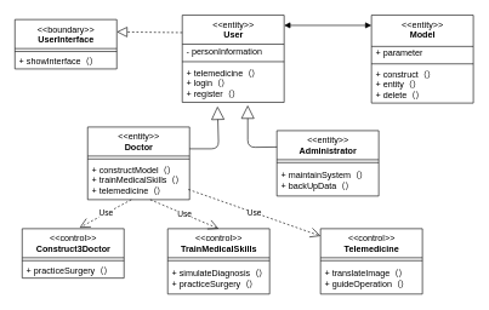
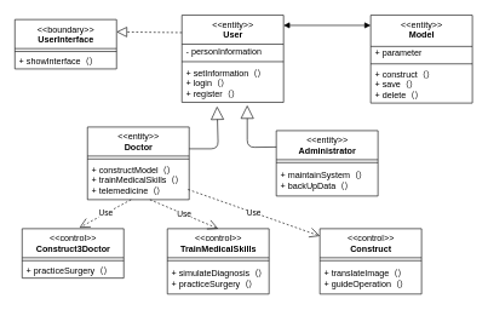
- <mxCell id="22" value="+ telemedicine（）&lt;br&gt;+ login（）&lt;br&gt;+ register（）" style="text;html=1;strokeColor=none;fillColor=none;align=left;verticalAlign=middle;spacingLeft=4;spacingRight=4;overflow=hidden;rotatable=0;points=[[0,0.5],[1,0.5]];portConstraint=eastwest;" vertex="1" parent="18"><mxGeometry y="68" width="140" height="52" as="geometry" /></mxCell>
+ <mxCell id="22" value="+ setInformation（）&lt;br&gt;+ login（）&lt;br&gt;+ register（）" style="text;html=1;strokeColor=none;fillColor=none;align=left;verticalAlign=middle;spacingLeft=4;spacingRight=4;overflow=hidden;rotatable=0;points=[[0,0.5],[1,0.5]];portConstraint=eastwest;" vertex="1" parent="18"><mxGeometry y="68" width="140" height="52" as="geometry" /></mxCell>
- <mxCell id="11" value="+ construct（）&lt;br&gt;+ entity（）&lt;br&gt;+ delete（）" style="text;html=1;strokeColor=none;fillColor=none;align=left;verticalAlign=middle;spacingLeft=4;spacingRight=4;overflow=hidden;rotatable=0;points=[[0,0.5],[1,0.5]];portConstraint=eastwest;" vertex="1" parent="8"><mxGeometry y="71" width="140" height="50" as="geometry" /></mxCell>
+ <mxCell id="11" value="+ construct（）&lt;br&gt;+ save（）&lt;br&gt;+ delete（）" style="text;html=1;strokeColor=none;fillColor=none;align=left;verticalAlign=middle;spacingLeft=4;spacingRight=4;overflow=hidden;rotatable=0;points=[[0,0.5],[1,0.5]];portConstraint=eastwest;" vertex="1" parent="8"><mxGeometry y="71" width="140" height="50" as="geometry" /></mxCell>
- <mxCell id="31" value="&amp;lt;&amp;lt;control&amp;gt;&amp;gt;&lt;br&gt;&lt;b&gt;Telemedicine&lt;/b&gt;" style="swimlane;fontStyle=0;align=center;verticalAlign=top;childLayout=stackLayout;horizontal=1;startSize=40;horizontalStack=0;resizeParent=1;resizeParentMax=0;resizeLast=0;collapsible=0;marginBottom=0;html=1;" vertex="1" parent="1"><mxGeometry x="440" y="314" width="140" height="90" as="geometry" /></mxCell>
+ <mxCell id="31" value="&amp;lt;&amp;lt;control&amp;gt;&amp;gt;&lt;br&gt;&lt;b&gt;Construct&lt;/b&gt;" style="swimlane;fontStyle=0;align=center;verticalAlign=top;childLayout=stackLayout;horizontal=1;startSize=40;horizontalStack=0;resizeParent=1;resizeParentMax=0;resizeLast=0;collapsible=0;marginBottom=0;html=1;" vertex="1" parent="1"><mxGeometry x="440" y="314" width="140" height="90" as="geometry" /></mxCell>
